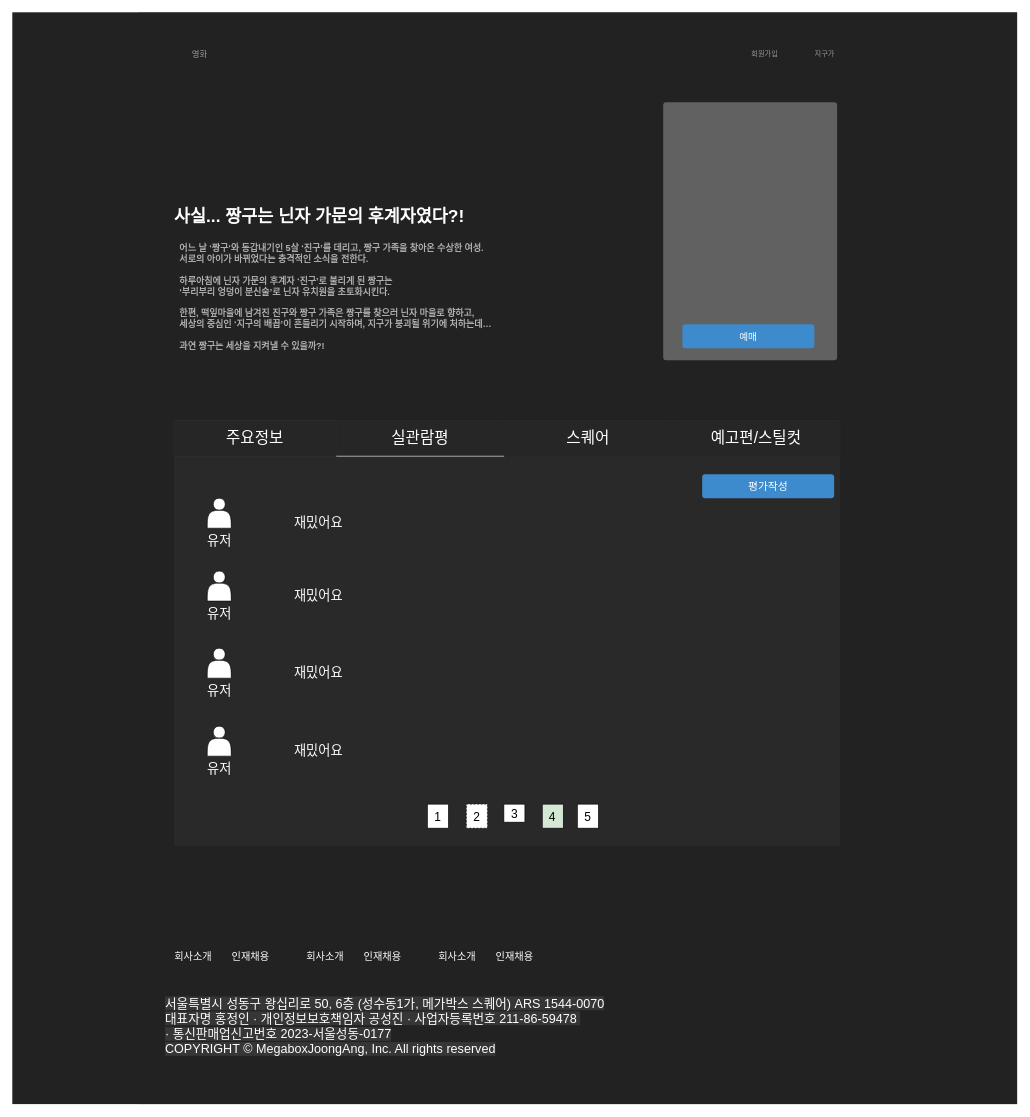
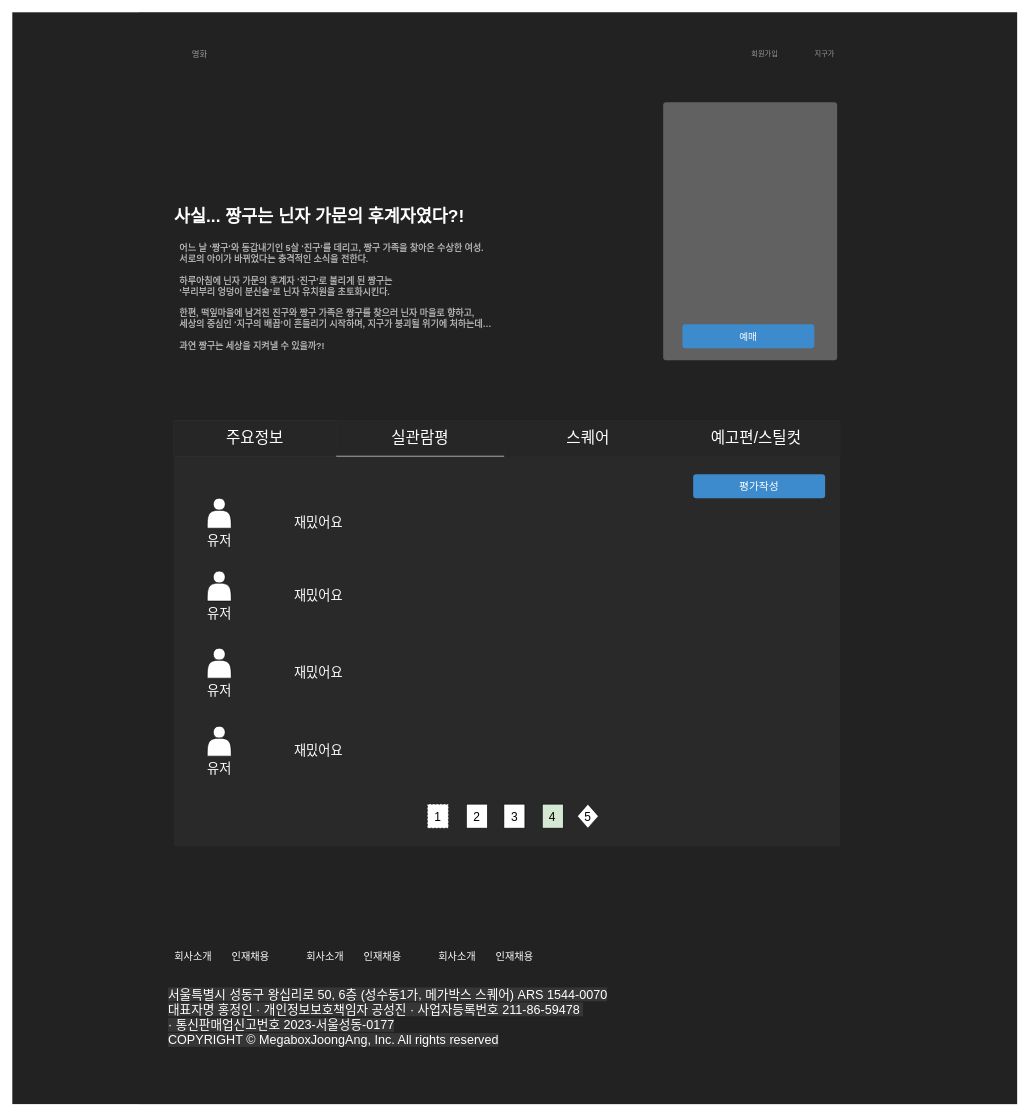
- <mxCell id="28" value="&lt;font style=&quot;font-size: 18px;&quot;&gt;평가작성&lt;/font&gt;" style="html=1;shadow=0;dashed=0;shape=mxgraph.bootstrap.rrect;rSize=5;fontSize=16;fillColor=#3D8BCD;strokeColor=none;fontColor=#ffffff;whiteSpace=wrap;" vertex="1" parent="2"><mxGeometry x="940" y="770" width="220" height="40" as="geometry" /></mxCell>
+ <mxCell id="28" value="&lt;font style=&quot;font-size: 18px;&quot;&gt;평가작성&lt;/font&gt;" style="html=1;shadow=0;dashed=0;shape=mxgraph.bootstrap.rrect;rSize=5;fontSize=16;fillColor=#3D8BCD;strokeColor=none;fontColor=#ffffff;whiteSpace=wrap;" vertex="1" parent="2"><mxGeometry x="925" y="770" width="220" height="40" as="geometry" /></mxCell>
- <mxCell id="31" value="&lt;font style=&quot;font-size: 20px;&quot;&gt;3&lt;/font&gt;" style="rounded=0;whiteSpace=wrap;html=1;" vertex="1" parent="2"><mxGeometry x="609.5" y="1320" width="35" height="30" as="geometry" /></mxCell>
+ <mxCell id="31" value="&lt;font style=&quot;font-size: 20px;&quot;&gt;3&lt;/font&gt;" style="rounded=0;whiteSpace=wrap;html=1;" vertex="1" parent="2"><mxGeometry x="609.5" y="1320" width="35" height="40" as="geometry" /></mxCell>
- <mxCell id="29" value="&lt;font style=&quot;font-size: 20px;&quot;&gt;1&lt;/font&gt;" style="rounded=0;whiteSpace=wrap;html=1;" vertex="1" parent="2"><mxGeometry x="482" y="1320" width="35" height="40" as="geometry" /></mxCell>
+ <mxCell id="29" value="&lt;font style=&quot;font-size: 20px;&quot;&gt;1&lt;/font&gt;" style="rounded=0;whiteSpace=wrap;html=1;dashed=1;" vertex="1" parent="2"><mxGeometry x="482" y="1320" width="35" height="40" as="geometry" /></mxCell>
- <mxCell id="30" value="&lt;font style=&quot;font-size: 20px;&quot;&gt;2&lt;/font&gt;" style="rounded=0;whiteSpace=wrap;html=1;dashed=1;" vertex="1" parent="2"><mxGeometry x="547" y="1320" width="35" height="40" as="geometry" /></mxCell>
+ <mxCell id="30" value="&lt;font style=&quot;font-size: 20px;&quot;&gt;2&lt;/font&gt;" style="rounded=0;whiteSpace=wrap;html=1;" vertex="1" parent="2"><mxGeometry x="547" y="1320" width="35" height="40" as="geometry" /></mxCell>
- <mxCell id="33" value="&lt;font style=&quot;font-size: 20px;&quot;&gt;5&lt;/font&gt;" style="rounded=0;whiteSpace=wrap;html=1;" vertex="1" parent="2"><mxGeometry x="732" y="1320" width="35" height="40" as="geometry" /></mxCell>
+ <mxCell id="33" value="&lt;font style=&quot;font-size: 20px;&quot;&gt;5&lt;/font&gt;" style="rhombus;whiteSpace=wrap;html=1;" vertex="1" parent="2"><mxGeometry x="732" y="1320" width="35" height="40" as="geometry" /></mxCell>
- <mxCell id="37" value="&lt;div style=&quot;box-sizing: border-box; font-family: NanumBarunGothic, Dotum, 돋움, sans-serif; font-size: 21px;&quot;&gt;&lt;div style=&quot;border-color: var(--border-color); box-sizing: border-box;&quot;&gt;&lt;font color=&quot;#ffffff&quot; style=&quot;border-color: var(--border-color); background-color: rgb(54, 54, 54); font-size: 21px;&quot;&gt;&lt;address style=&quot;border-color: var(--border-color); box-sizing: border-box; margin: 0px; padding: 0px; font-style: normal; display: inline-block; vertical-align: top;&quot;&gt;서울특별시 성동구 왕십리로 50, 6층 (성수동1가, 메가박스 스퀘어)&lt;/address&gt;&amp;nbsp;&lt;p style=&quot;border-color: var(--border-color); box-sizing: border-box; margin: 0px; padding: 0px; display: inline-block; vertical-align: top;&quot;&gt;ARS 1544-0070&lt;/p&gt;&lt;/font&gt;&lt;/div&gt;&lt;font color=&quot;#ffffff&quot; style=&quot;border-color: var(--border-color); font-family: Helvetica; background-color: rgb(54, 54, 54); font-size: 21px;&quot;&gt;&lt;p style=&quot;border-color: var(--border-color); box-sizing: border-box; margin: 0px; padding: 0px; display: inline-block; vertical-align: top; font-family: NanumBarunGothic, Dotum, 돋움, sans-serif;&quot;&gt;대표자명 홍정인&lt;/p&gt;&amp;nbsp;&lt;p style=&quot;border-color: var(--border-color); box-sizing: border-box; margin: 0px; padding: 0px; display: inline-block; vertical-align: top; font-family: NanumBarunGothic, Dotum, 돋움, sans-serif;&quot;&gt;· 개인정보보호책임자 공성진&lt;/p&gt;&amp;nbsp;&lt;p style=&quot;border-color: var(--border-color); box-sizing: border-box; margin: 0px; padding: 0px; display: inline-block; vertical-align: top; font-family: NanumBarunGothic, Dotum, 돋움, sans-serif;&quot;&gt;· 사업자등록번호 211-86-59478&lt;/p&gt;&lt;span style=&quot;border-color: var(--border-color); font-family: NanumBarunGothic, Dotum, 돋움, sans-serif;&quot;&gt;&amp;nbsp;&lt;/span&gt;&lt;p style=&quot;border-color: var(--border-color); box-sizing: border-box; margin: 0px; padding: 0px; display: inline-block; vertical-align: top; font-family: NanumBarunGothic, Dotum, 돋움, sans-serif;&quot;&gt;· 통신판매업신고번호 2023-서울성동-0177&lt;/p&gt;&lt;span style=&quot;border-color: var(--border-color); font-family: NanumBarunGothic, Dotum, 돋움, sans-serif;&quot;&gt;&lt;/span&gt;&lt;/font&gt;&lt;p style=&quot;border-color: var(--border-color); box-sizing: border-box; margin: 0px; padding: 0px; vertical-align: top;&quot; class=&quot;copy&quot;&gt;&lt;font color=&quot;#ffffff&quot; style=&quot;border-color: var(--border-color); background-color: rgb(54, 54, 54); font-size: 21px;&quot;&gt;COPYRIGHT © MegaboxJoongAng, Inc. All rights reserved&lt;/font&gt;&lt;/p&gt;&lt;/div&gt;" style="text;html=1;strokeColor=none;fillColor=none;align=left;verticalAlign=middle;whiteSpace=wrap;rounded=0;" vertex="1" parent="2"><mxGeometry x="43.47" y="1625" width="887" height="130" as="geometry" /></mxCell>
+ <mxCell id="37" value="&lt;div style=&quot;box-sizing: border-box; font-family: NanumBarunGothic, Dotum, 돋움, sans-serif; font-size: 21px;&quot;&gt;&lt;div style=&quot;border-color: var(--border-color); box-sizing: border-box;&quot;&gt;&lt;font color=&quot;#ffffff&quot; style=&quot;border-color: var(--border-color); background-color: rgb(54, 54, 54); font-size: 21px;&quot;&gt;&lt;address style=&quot;border-color: var(--border-color); box-sizing: border-box; margin: 0px; padding: 0px; font-style: normal; display: inline-block; vertical-align: top;&quot;&gt;서울특별시 성동구 왕십리로 50, 6층 (성수동1가, 메가박스 스퀘어)&lt;/address&gt;&amp;nbsp;&lt;p style=&quot;border-color: var(--border-color); box-sizing: border-box; margin: 0px; padding: 0px; display: inline-block; vertical-align: top;&quot;&gt;ARS 1544-0070&lt;/p&gt;&lt;/font&gt;&lt;/div&gt;&lt;font color=&quot;#ffffff&quot; style=&quot;border-color: var(--border-color); font-family: Helvetica; background-color: rgb(54, 54, 54); font-size: 21px;&quot;&gt;&lt;p style=&quot;border-color: var(--border-color); box-sizing: border-box; margin: 0px; padding: 0px; display: inline-block; vertical-align: top; font-family: NanumBarunGothic, Dotum, 돋움, sans-serif;&quot;&gt;대표자명 홍정인&lt;/p&gt;&amp;nbsp;&lt;p style=&quot;border-color: var(--border-color); box-sizing: border-box; margin: 0px; padding: 0px; display: inline-block; vertical-align: top; font-family: NanumBarunGothic, Dotum, 돋움, sans-serif;&quot;&gt;· 개인정보보호책임자 공성진&lt;/p&gt;&amp;nbsp;&lt;p style=&quot;border-color: var(--border-color); box-sizing: border-box; margin: 0px; padding: 0px; display: inline-block; vertical-align: top; font-family: NanumBarunGothic, Dotum, 돋움, sans-serif;&quot;&gt;· 사업자등록번호 211-86-59478&lt;/p&gt;&lt;span style=&quot;border-color: var(--border-color); font-family: NanumBarunGothic, Dotum, 돋움, sans-serif;&quot;&gt;&amp;nbsp;&lt;/span&gt;&lt;p style=&quot;border-color: var(--border-color); box-sizing: border-box; margin: 0px; padding: 0px; display: inline-block; vertical-align: top; font-family: NanumBarunGothic, Dotum, 돋움, sans-serif;&quot;&gt;· 통신판매업신고번호 2023-서울성동-0177&lt;/p&gt;&lt;span style=&quot;border-color: var(--border-color); font-family: NanumBarunGothic, Dotum, 돋움, sans-serif;&quot;&gt;&lt;/span&gt;&lt;/font&gt;&lt;p style=&quot;border-color: var(--border-color); box-sizing: border-box; margin: 0px; padding: 0px; vertical-align: top;&quot; class=&quot;copy&quot;&gt;&lt;font color=&quot;#ffffff&quot; style=&quot;border-color: var(--border-color); background-color: rgb(54, 54, 54); font-size: 21px;&quot;&gt;COPYRIGHT © MegaboxJoongAng, Inc. All rights reserved&lt;/font&gt;&lt;/p&gt;&lt;/div&gt;" style="text;html=1;strokeColor=none;fillColor=none;align=left;verticalAlign=middle;whiteSpace=wrap;rounded=0;" vertex="1" parent="2"><mxGeometry x="48.47" y="1610" width="887" height="130" as="geometry" /></mxCell>
